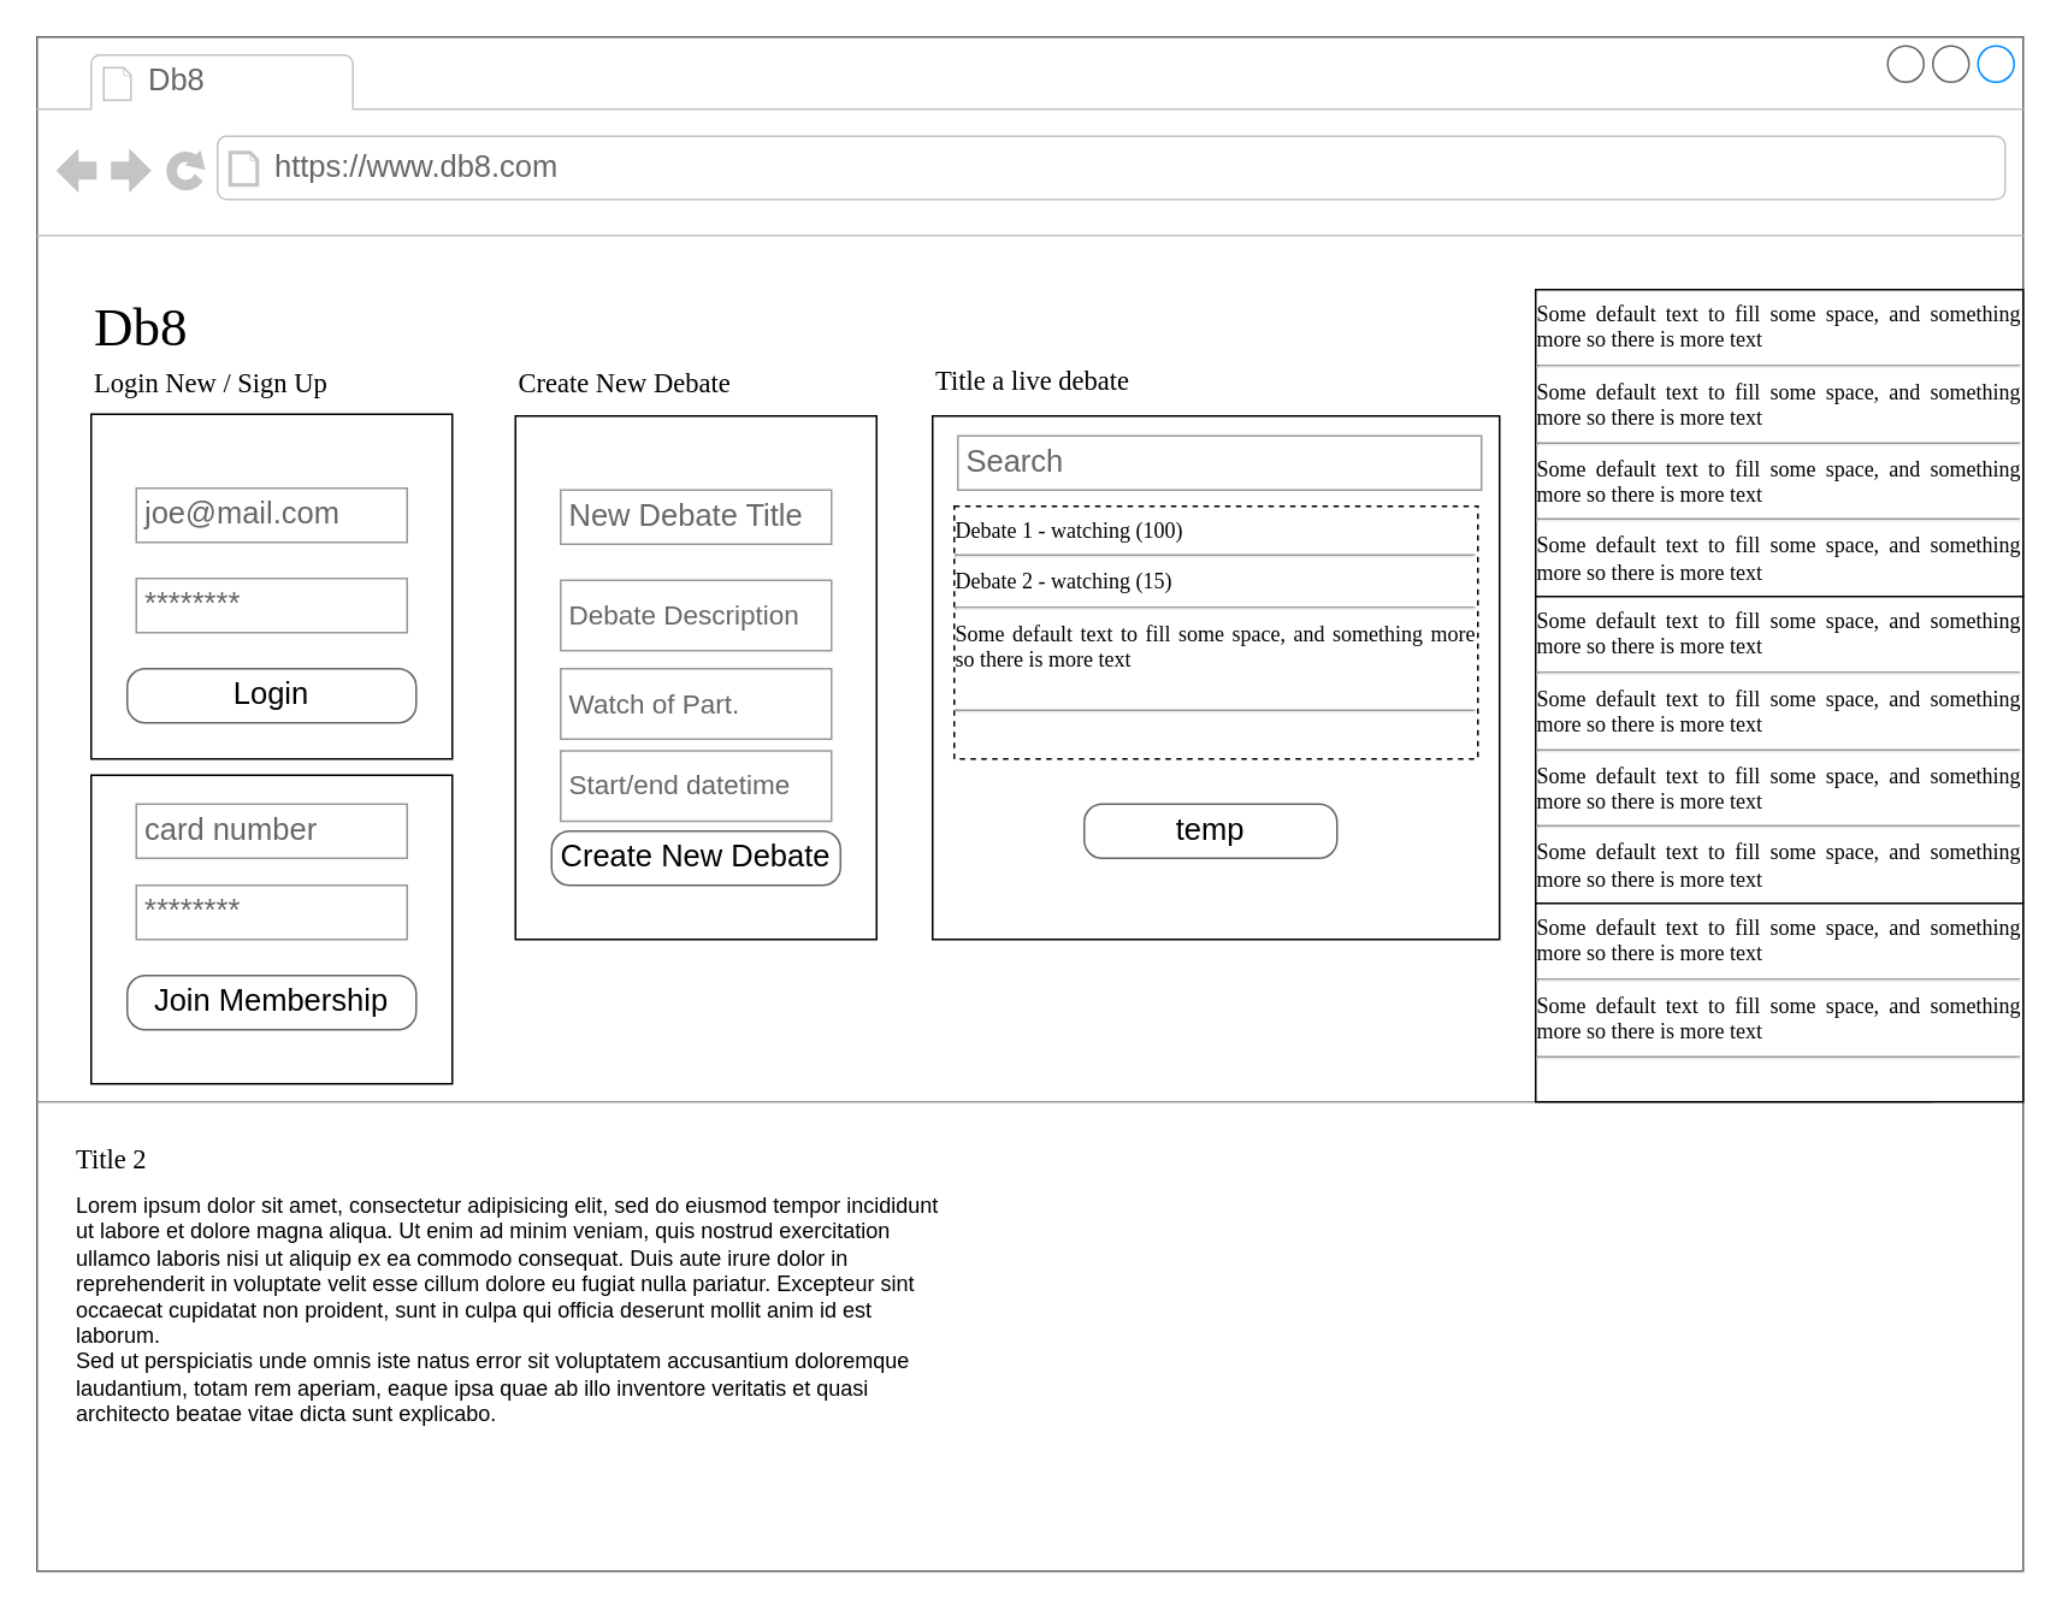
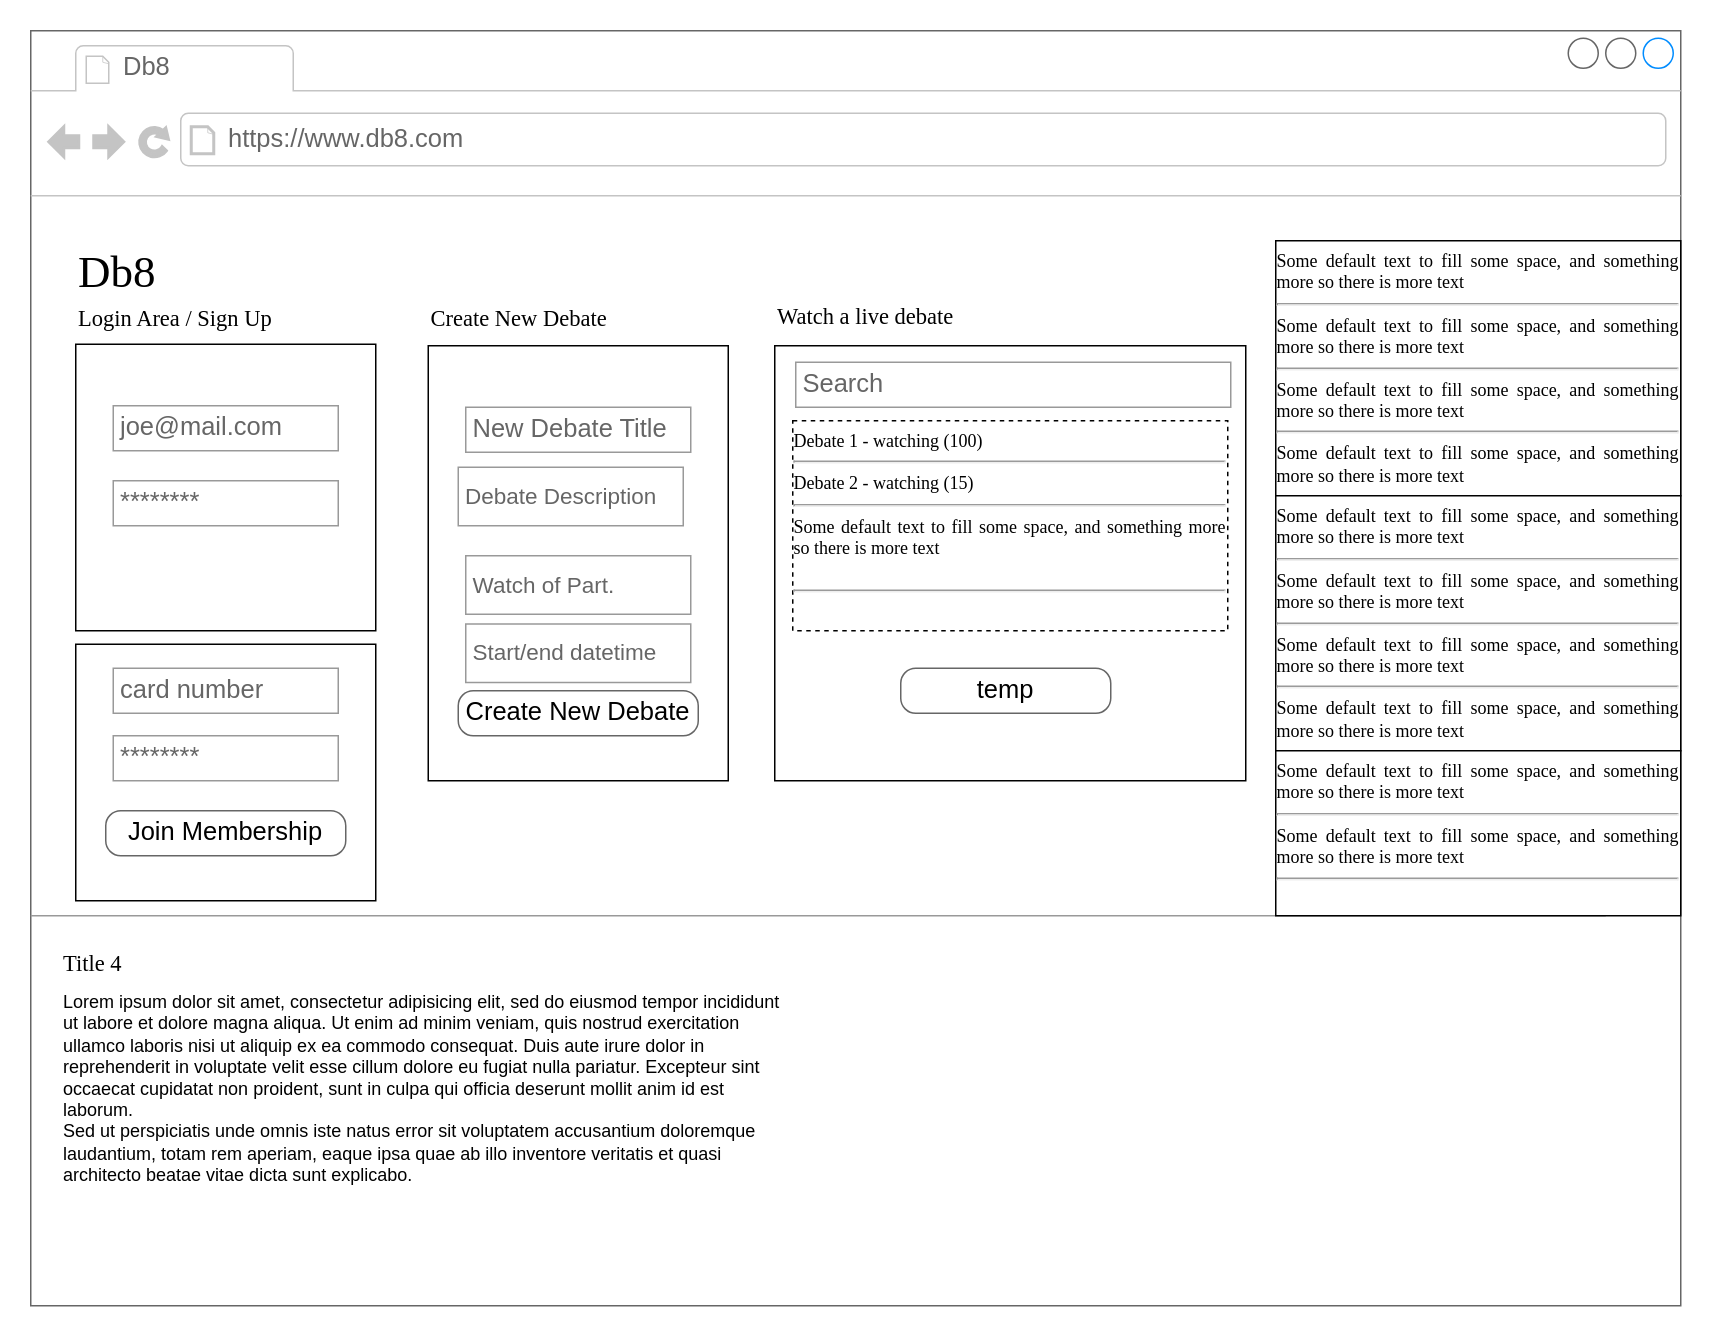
- <mxCell id="12" value="Title a live debate" style="text;html=1;points=[];align=left;verticalAlign=top;spacingTop=-4;fontSize=15;fontFamily=Verdana" parent="2" vertex="1"><mxGeometry x="496" y="179" width="170" height="30" as="geometry" /></mxCell>
+ <mxCell id="12" value="Watch a live debate" style="text;html=1;points=[];align=left;verticalAlign=top;spacingTop=-4;fontSize=15;fontFamily=Verdana" parent="2" vertex="1"><mxGeometry x="496" y="179" width="170" height="30" as="geometry" /></mxCell>
- <mxCell id="6" value="Login New / Sign Up" style="text;html=1;points=[];align=left;verticalAlign=top;spacingTop=-4;fontSize=15;fontFamily=Verdana" parent="2" vertex="1"><mxGeometry x="30" y="180" width="170" height="30" as="geometry" /></mxCell>
+ <mxCell id="6" value="Login Area / Sign Up" style="text;html=1;points=[];align=left;verticalAlign=top;spacingTop=-4;fontSize=15;fontFamily=Verdana" parent="2" vertex="1"><mxGeometry x="30" y="180" width="170" height="30" as="geometry" /></mxCell>
- <mxCell id="21" value="&lt;font style=&quot;font-size: 15px;&quot;&gt;Debate Description&lt;/font&gt;" style="strokeWidth=1;shadow=0;dashed=0;align=left;html=1;shape=mxgraph.mockup.forms.pwField;strokeColor=#999999;mainText=;align=left;fontColor=#666666;fontSize=17;spacingLeft=3;" parent="2" vertex="1"><mxGeometry x="290" y="301" width="150" height="39" as="geometry" /></mxCell>
+ <mxCell id="21" value="&lt;font style=&quot;font-size: 15px;&quot;&gt;Debate Description&lt;/font&gt;" style="strokeWidth=1;shadow=0;dashed=0;align=left;html=1;shape=mxgraph.mockup.forms.pwField;strokeColor=#999999;mainText=;align=left;fontColor=#666666;fontSize=17;spacingLeft=3;" parent="2" vertex="1"><mxGeometry x="285" y="291" width="150" height="39" as="geometry" /></mxCell>
- <mxCell id="18" value="Login" style="strokeWidth=1;shadow=0;dashed=0;align=center;html=1;shape=mxgraph.mockup.buttons.button;strokeColor=#666666;mainText=;buttonStyle=round;fontSize=17;fontStyle=0;fillColor=none;whiteSpace=wrap;rounded=0;labelBackgroundColor=none;" parent="2" vertex="1"><mxGeometry x="50" y="350" width="160" height="30" as="geometry" /></mxCell>
- <mxCell id="8" value="Title 2" style="text;html=1;points=[];align=left;verticalAlign=top;spacingTop=-4;fontSize=15;fontFamily=Verdana" parent="2" vertex="1"><mxGeometry x="20" y="610" width="170" height="30" as="geometry" /></mxCell>
+ <mxCell id="8" value="Title 4" style="text;html=1;points=[];align=left;verticalAlign=top;spacingTop=-4;fontSize=15;fontFamily=Verdana" parent="2" vertex="1"><mxGeometry x="20" y="610" width="170" height="30" as="geometry" /></mxCell>
